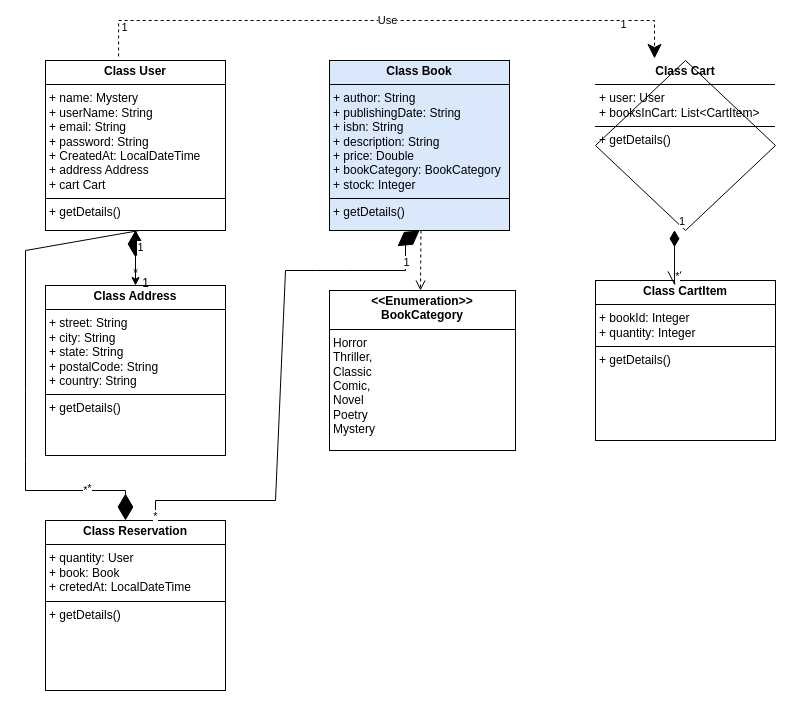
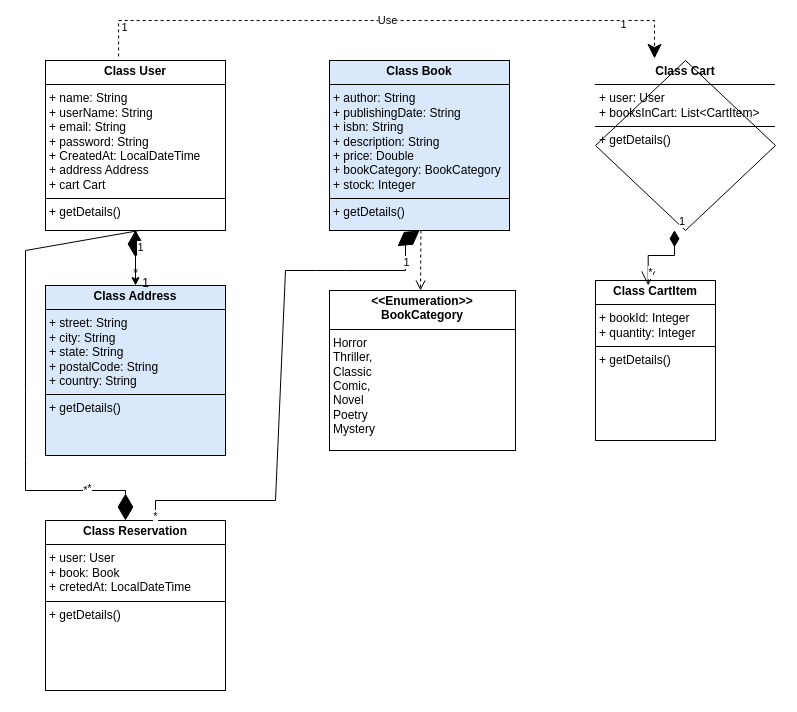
- <mxCell id="6" value="&lt;p style=&quot;margin:0px;margin-top:4px;text-align:center;&quot;&gt;&lt;b&gt;Class User&lt;/b&gt;&lt;/p&gt;&lt;hr size=&quot;1&quot; style=&quot;border-style:solid;&quot;&gt;&lt;p style=&quot;margin:0px;margin-left:4px;&quot;&gt;+ name: Mystery&lt;/p&gt;&lt;p style=&quot;margin:0px;margin-left:4px;&quot;&gt;+ userName: String&lt;/p&gt;&lt;p style=&quot;margin:0px;margin-left:4px;&quot;&gt;+ email: String&lt;/p&gt;&lt;p style=&quot;margin:0px;margin-left:4px;&quot;&gt;+ password: String&lt;/p&gt;&lt;p style=&quot;margin:0px;margin-left:4px;&quot;&gt;+ CreatedAt: LocalDateTime&lt;br&gt;+ address Address&lt;/p&gt;&lt;p style=&quot;margin:0px;margin-left:4px;&quot;&gt;+ cart Cart&lt;/p&gt;&lt;hr size=&quot;1&quot; style=&quot;border-style:solid;&quot;&gt;&lt;p style=&quot;margin:0px;margin-left:4px;&quot;&gt;+ getDetails()&lt;/p&gt;" style="verticalAlign=top;align=left;overflow=fill;html=1;whiteSpace=wrap;" vertex="1" parent="1"><mxGeometry x="40" y="60" width="180" height="170" as="geometry" /></mxCell>
+ <mxCell id="6" value="&lt;p style=&quot;margin:0px;margin-top:4px;text-align:center;&quot;&gt;&lt;b&gt;Class User&lt;/b&gt;&lt;/p&gt;&lt;hr size=&quot;1&quot; style=&quot;border-style:solid;&quot;&gt;&lt;p style=&quot;margin:0px;margin-left:4px;&quot;&gt;+ name: String&lt;/p&gt;&lt;p style=&quot;margin:0px;margin-left:4px;&quot;&gt;+ userName: String&lt;/p&gt;&lt;p style=&quot;margin:0px;margin-left:4px;&quot;&gt;+ email: String&lt;/p&gt;&lt;p style=&quot;margin:0px;margin-left:4px;&quot;&gt;+ password: String&lt;/p&gt;&lt;p style=&quot;margin:0px;margin-left:4px;&quot;&gt;+ CreatedAt: LocalDateTime&lt;br&gt;+ address Address&lt;/p&gt;&lt;p style=&quot;margin:0px;margin-left:4px;&quot;&gt;+ cart Cart&lt;/p&gt;&lt;hr size=&quot;1&quot; style=&quot;border-style:solid;&quot;&gt;&lt;p style=&quot;margin:0px;margin-left:4px;&quot;&gt;+ getDetails()&lt;/p&gt;" style="verticalAlign=top;align=left;overflow=fill;html=1;whiteSpace=wrap;" vertex="1" parent="1"><mxGeometry x="40" y="60" width="180" height="170" as="geometry" /></mxCell>
- <mxCell id="8" value="&lt;p style=&quot;margin:0px;margin-top:4px;text-align:center;&quot;&gt;&lt;b&gt;Class CartItem&lt;/b&gt;&lt;/p&gt;&lt;hr size=&quot;1&quot; style=&quot;border-style:solid;&quot;&gt;&lt;p style=&quot;margin:0px;margin-left:4px;&quot;&gt;+ bookId: Integer&lt;/p&gt;&lt;p style=&quot;margin:0px;margin-left:4px;&quot;&gt;+ quantity: Integer&lt;/p&gt;&lt;hr size=&quot;1&quot; style=&quot;border-style:solid;&quot;&gt;&lt;p style=&quot;margin:0px;margin-left:4px;&quot;&gt;+ getDetails()&lt;/p&gt;" style="verticalAlign=top;align=left;overflow=fill;html=1;whiteSpace=wrap;" vertex="1" parent="1"><mxGeometry x="590" y="280" width="180" height="160" as="geometry" /></mxCell>
+ <mxCell id="8" value="&lt;p style=&quot;margin:0px;margin-top:4px;text-align:center;&quot;&gt;&lt;b&gt;Class CartItem&lt;/b&gt;&lt;/p&gt;&lt;hr size=&quot;1&quot; style=&quot;border-style:solid;&quot;&gt;&lt;p style=&quot;margin:0px;margin-left:4px;&quot;&gt;+ bookId: Integer&lt;/p&gt;&lt;p style=&quot;margin:0px;margin-left:4px;&quot;&gt;+ quantity: Integer&lt;/p&gt;&lt;hr size=&quot;1&quot; style=&quot;border-style:solid;&quot;&gt;&lt;p style=&quot;margin:0px;margin-left:4px;&quot;&gt;+ getDetails()&lt;/p&gt;" style="verticalAlign=top;align=left;overflow=fill;html=1;whiteSpace=wrap;" vertex="1" parent="1"><mxGeometry x="590" y="280" width="120" height="160" as="geometry" /></mxCell>
- <mxCell id="9" value="&lt;p style=&quot;margin:0px;margin-top:4px;text-align:center;&quot;&gt;&lt;b&gt;Class Address&lt;/b&gt;&lt;/p&gt;&lt;hr size=&quot;1&quot; style=&quot;border-style:solid;&quot;&gt;&lt;p style=&quot;margin:0px;margin-left:4px;&quot;&gt;+ street: String&lt;/p&gt;&lt;p style=&quot;margin:0px;margin-left:4px;&quot;&gt;+ city: String&lt;/p&gt;&lt;p style=&quot;margin:0px;margin-left:4px;&quot;&gt;+ state: String&lt;/p&gt;&lt;p style=&quot;margin:0px;margin-left:4px;&quot;&gt;+ postalCode: String&lt;/p&gt;&lt;p style=&quot;margin:0px;margin-left:4px;&quot;&gt;+ country: String&lt;/p&gt;&lt;hr size=&quot;1&quot; style=&quot;border-style:solid;&quot;&gt;&lt;p style=&quot;margin:0px;margin-left:4px;&quot;&gt;+ getDetails()&lt;/p&gt;" style="verticalAlign=top;align=left;overflow=fill;html=1;whiteSpace=wrap;" vertex="1" parent="1"><mxGeometry x="40" y="285" width="180" height="170" as="geometry" /></mxCell>
+ <mxCell id="9" value="&lt;p style=&quot;margin:0px;margin-top:4px;text-align:center;&quot;&gt;&lt;b&gt;Class Address&lt;/b&gt;&lt;/p&gt;&lt;hr size=&quot;1&quot; style=&quot;border-style:solid;&quot;&gt;&lt;p style=&quot;margin:0px;margin-left:4px;&quot;&gt;+ street: String&lt;/p&gt;&lt;p style=&quot;margin:0px;margin-left:4px;&quot;&gt;+ city: String&lt;/p&gt;&lt;p style=&quot;margin:0px;margin-left:4px;&quot;&gt;+ state: String&lt;/p&gt;&lt;p style=&quot;margin:0px;margin-left:4px;&quot;&gt;+ postalCode: String&lt;/p&gt;&lt;p style=&quot;margin:0px;margin-left:4px;&quot;&gt;+ country: String&lt;/p&gt;&lt;hr size=&quot;1&quot; style=&quot;border-style:solid;&quot;&gt;&lt;p style=&quot;margin:0px;margin-left:4px;&quot;&gt;+ getDetails()&lt;/p&gt;" style="verticalAlign=top;align=left;overflow=fill;html=1;whiteSpace=wrap;fillColor=#dae8fc;" vertex="1" parent="1"><mxGeometry x="40" y="285" width="180" height="170" as="geometry" /></mxCell>
- <mxCell id="21" value="&lt;p style=&quot;margin:0px;margin-top:4px;text-align:center;&quot;&gt;&lt;b&gt;Class Reservation&lt;/b&gt;&lt;/p&gt;&lt;hr size=&quot;1&quot; style=&quot;border-style:solid;&quot;&gt;&lt;p style=&quot;margin:0px;margin-left:4px;&quot;&gt;+ quantity: User&lt;/p&gt;&lt;p style=&quot;margin:0px;margin-left:4px;&quot;&gt;+ book: Book&lt;/p&gt;&lt;p style=&quot;margin:0px;margin-left:4px;&quot;&gt;+ cretedAt: LocalDateTime&lt;/p&gt;&lt;hr size=&quot;1&quot; style=&quot;border-style:solid;&quot;&gt;&lt;p style=&quot;margin:0px;margin-left:4px;&quot;&gt;+ getDetails()&lt;/p&gt;" style="verticalAlign=top;align=left;overflow=fill;html=1;whiteSpace=wrap;" vertex="1" parent="1"><mxGeometry x="40" y="520" width="180" height="170" as="geometry" /></mxCell>
+ <mxCell id="21" value="&lt;p style=&quot;margin:0px;margin-top:4px;text-align:center;&quot;&gt;&lt;b&gt;Class Reservation&lt;/b&gt;&lt;/p&gt;&lt;hr size=&quot;1&quot; style=&quot;border-style:solid;&quot;&gt;&lt;p style=&quot;margin:0px;margin-left:4px;&quot;&gt;+ user: User&lt;/p&gt;&lt;p style=&quot;margin:0px;margin-left:4px;&quot;&gt;+ book: Book&lt;/p&gt;&lt;p style=&quot;margin:0px;margin-left:4px;&quot;&gt;+ cretedAt: LocalDateTime&lt;/p&gt;&lt;hr size=&quot;1&quot; style=&quot;border-style:solid;&quot;&gt;&lt;p style=&quot;margin:0px;margin-left:4px;&quot;&gt;+ getDetails()&lt;/p&gt;" style="verticalAlign=top;align=left;overflow=fill;html=1;whiteSpace=wrap;" vertex="1" parent="1"><mxGeometry x="40" y="520" width="180" height="170" as="geometry" /></mxCell>
